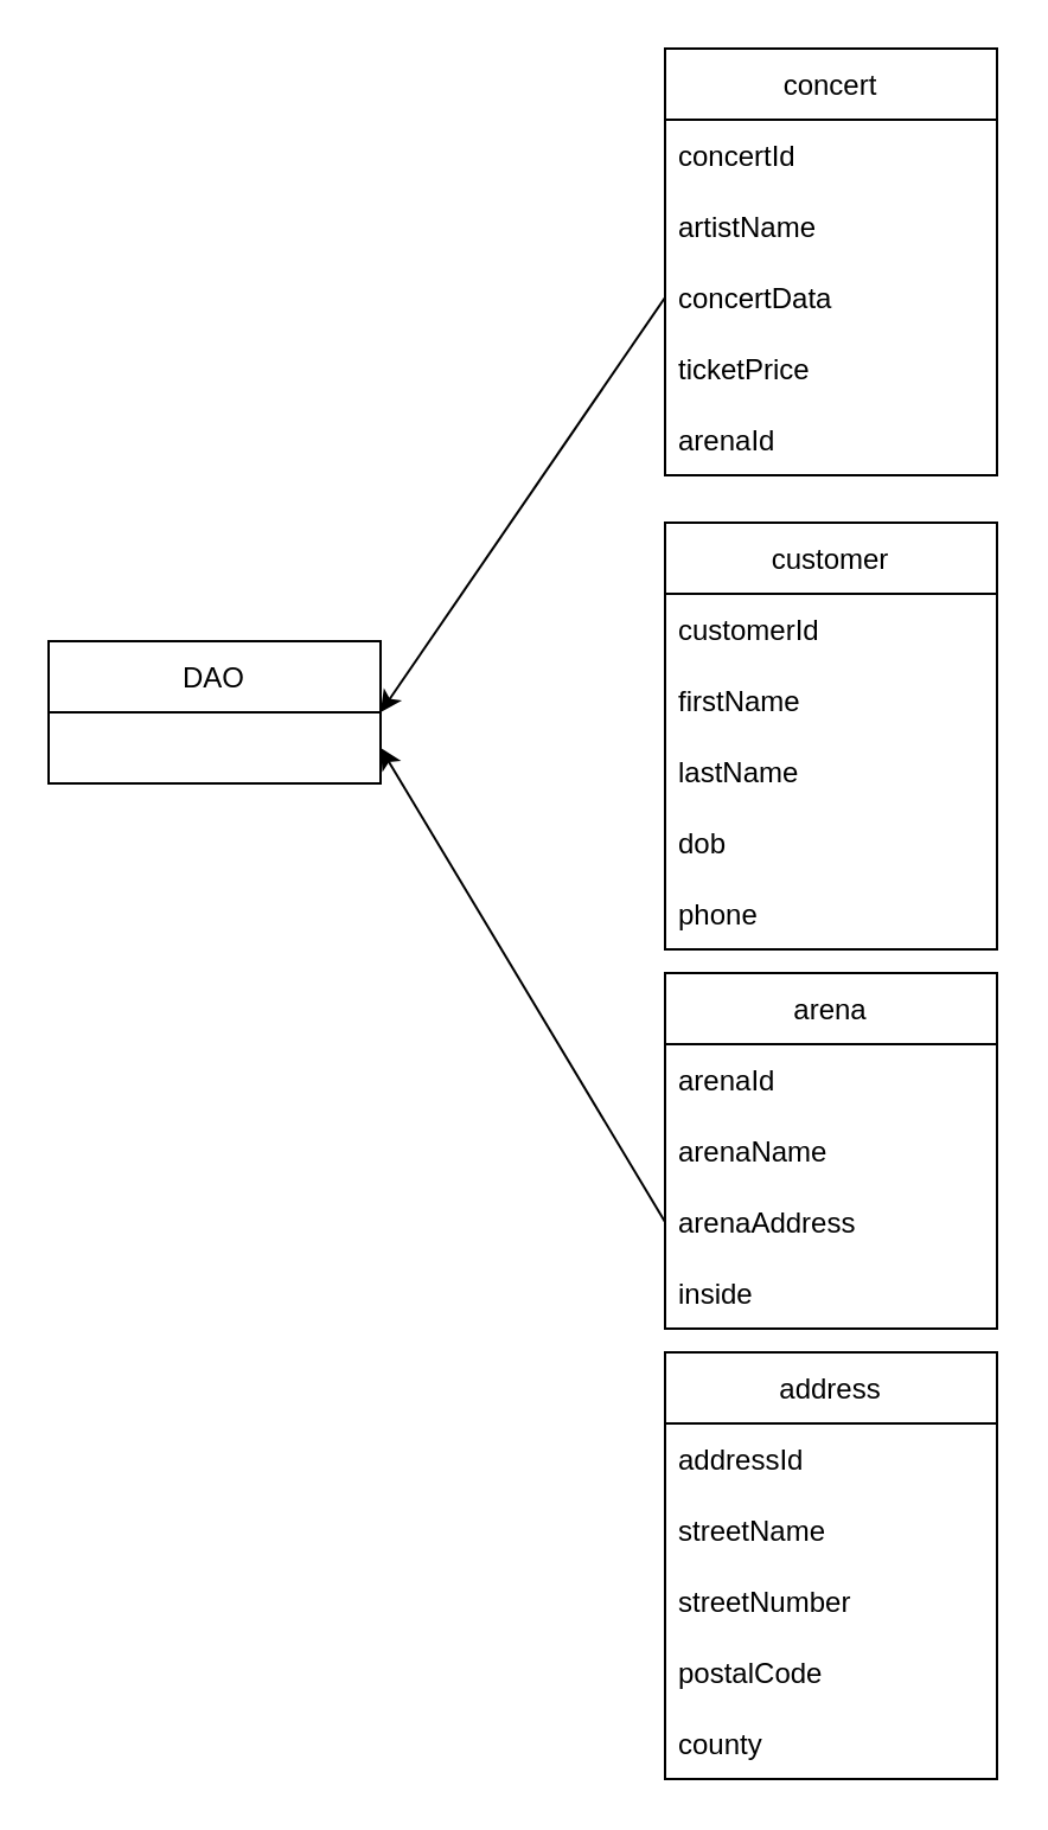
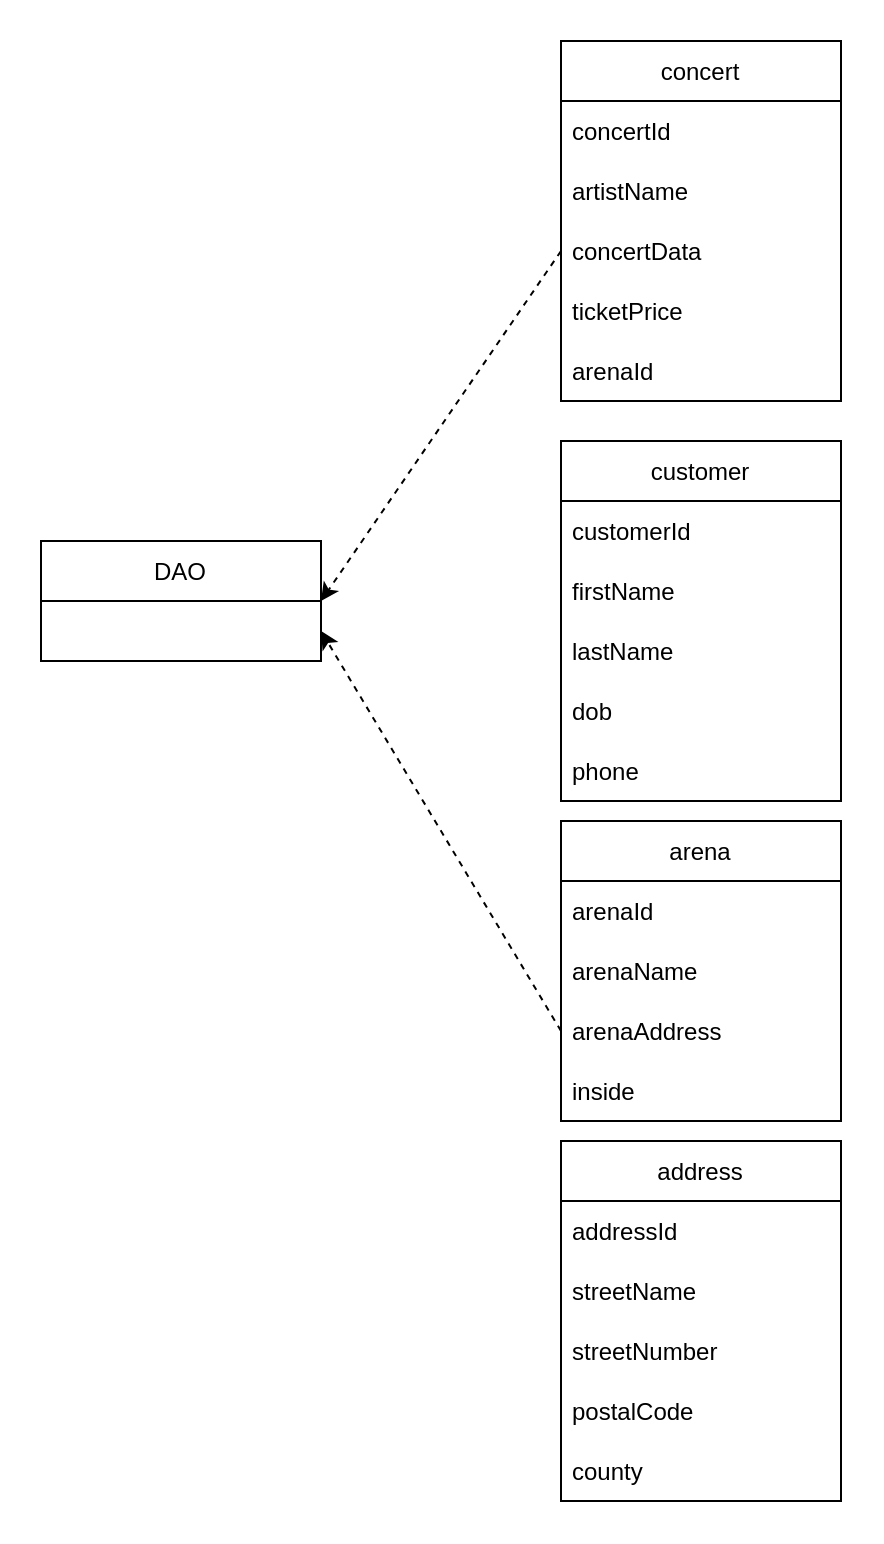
- <mxCell id="26" value="" style="endArrow=classic;html=1;rounded=0;exitX=0;exitY=0.5;exitDx=0;exitDy=0;entryX=1;entryY=0.5;entryDx=0;entryDy=0;" edge="1" parent="1" source="11" target="25"><mxGeometry width="50" height="50" relative="1" as="geometry"><mxPoint x="300" y="390" as="sourcePoint" /><mxPoint x="350" y="340" as="targetPoint" /></mxGeometry></mxCell>
+ <mxCell id="26" value="" style="endArrow=classic;html=1;rounded=0;exitX=0;exitY=0.5;exitDx=0;exitDy=0;entryX=1;entryY=0.5;entryDx=0;entryDy=0;dashed=1;" edge="1" parent="1" source="11" target="25"><mxGeometry width="50" height="50" relative="1" as="geometry"><mxPoint x="300" y="390" as="sourcePoint" /><mxPoint x="350" y="340" as="targetPoint" /></mxGeometry></mxCell>
- <mxCell id="27" value="" style="endArrow=classic;html=1;rounded=0;exitX=0;exitY=0.5;exitDx=0;exitDy=0;entryX=1;entryY=0.75;entryDx=0;entryDy=0;" edge="1" parent="1" source="17" target="25"><mxGeometry width="50" height="50" relative="1" as="geometry"><mxPoint x="30" y="540" as="sourcePoint" /><mxPoint x="80" y="490" as="targetPoint" /></mxGeometry></mxCell>
+ <mxCell id="27" value="" style="endArrow=classic;html=1;rounded=0;exitX=0;exitY=0.5;exitDx=0;exitDy=0;entryX=1;entryY=0.75;entryDx=0;entryDy=0;dashed=1;" edge="1" parent="1" source="17" target="25"><mxGeometry width="50" height="50" relative="1" as="geometry"><mxPoint x="30" y="540" as="sourcePoint" /><mxPoint x="80" y="490" as="targetPoint" /></mxGeometry></mxCell>
